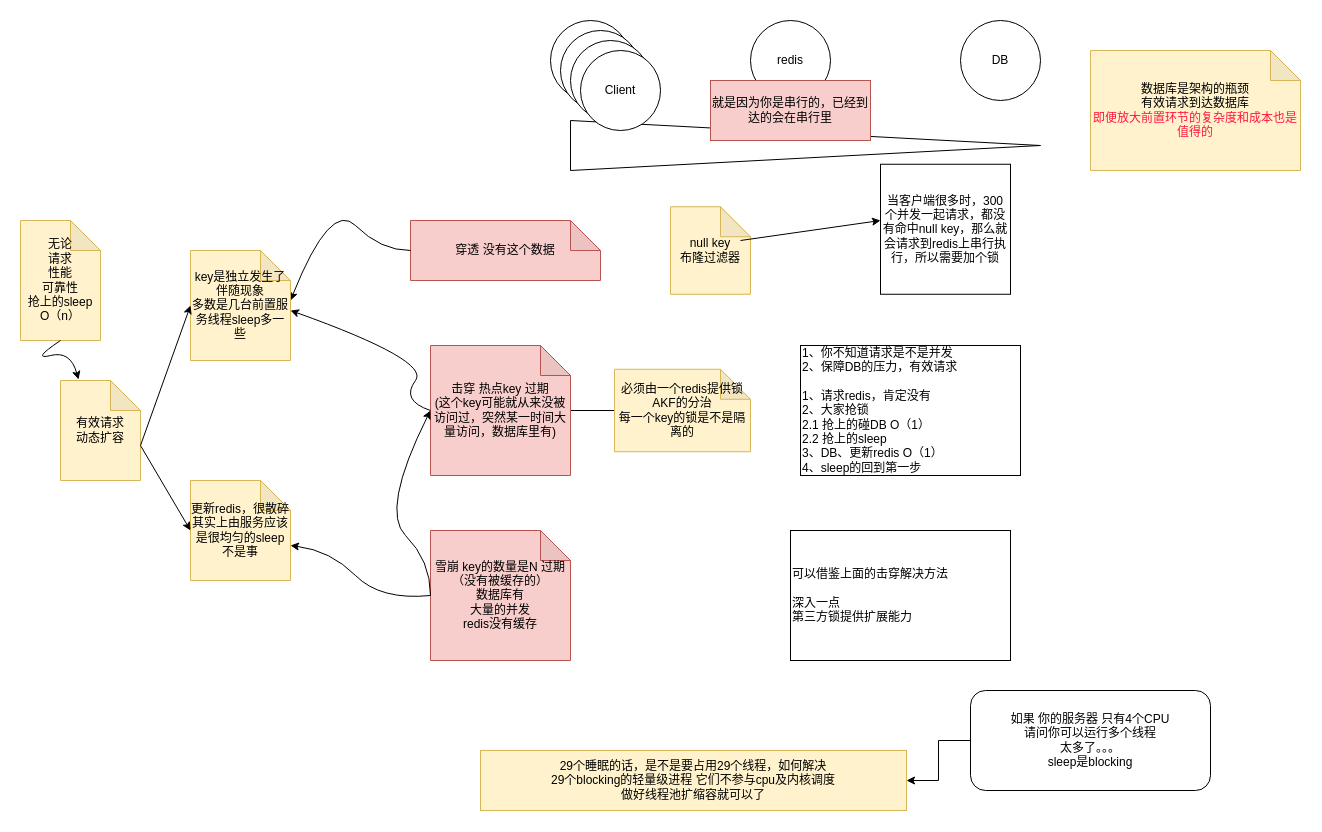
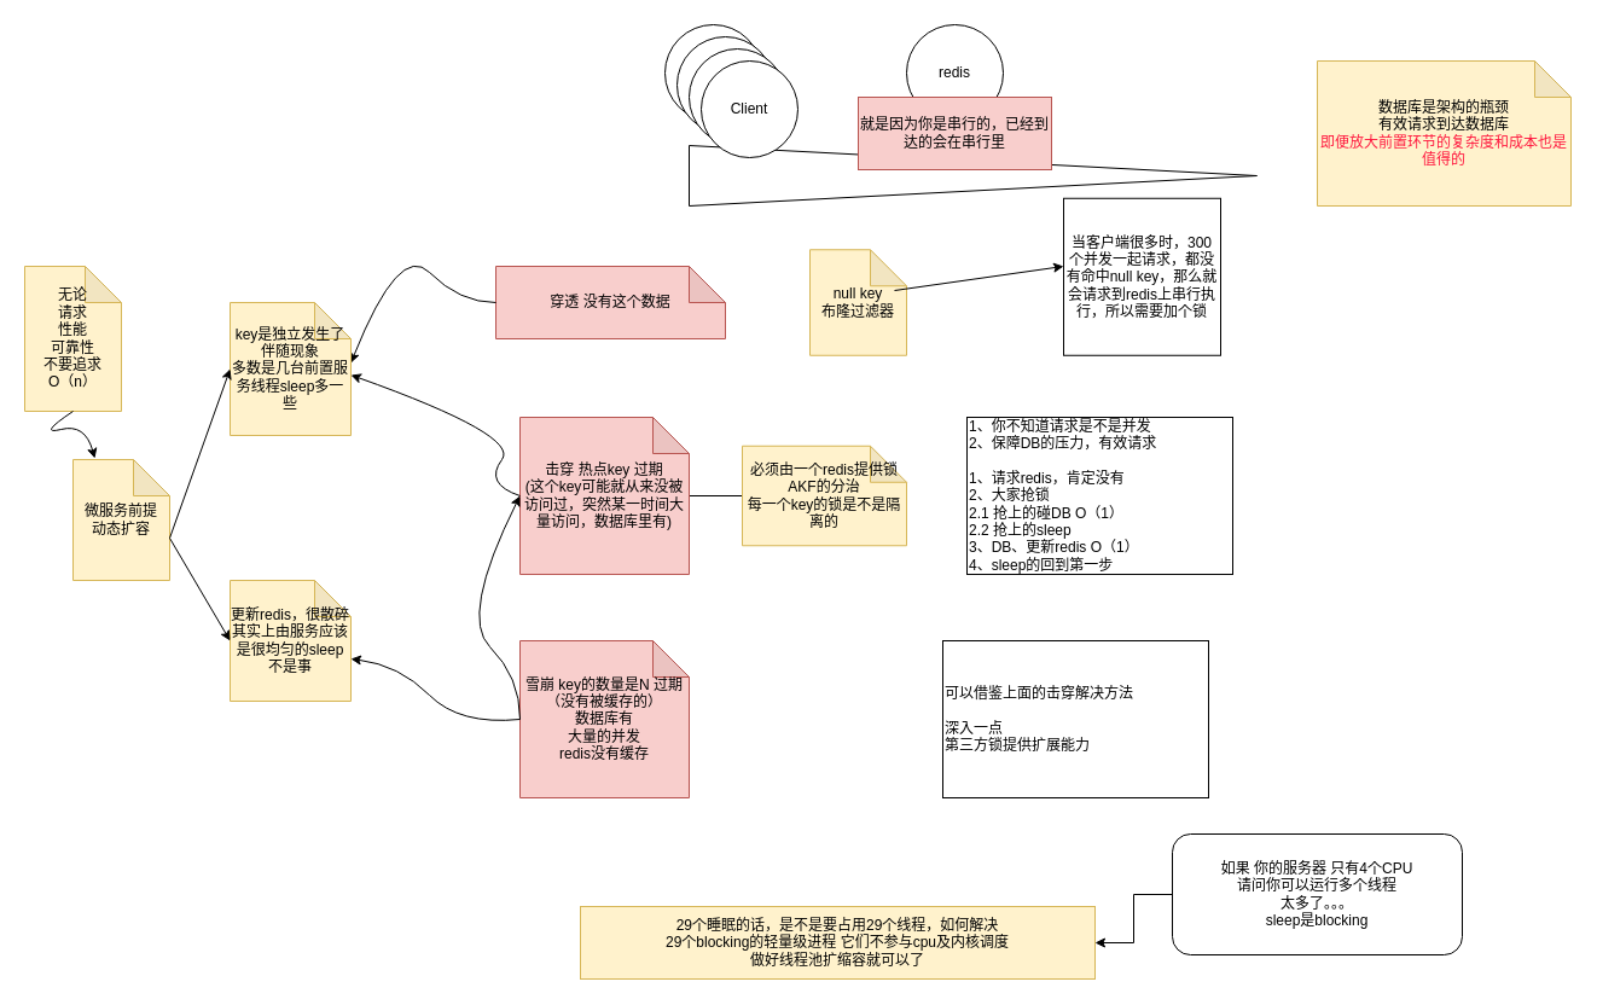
- <mxCell id="5" value="DB" style="ellipse;whiteSpace=wrap;html=1;aspect=fixed;" vertex="1" parent="1"><mxGeometry x="960" y="20" width="80" height="80" as="geometry" /></mxCell>
- <mxCell id="31" value="无论&lt;br&gt;请求&lt;br&gt;性能&lt;br&gt;可靠性&lt;br&gt;抢上的sleep&lt;br&gt;O（n）" style="shape=note;whiteSpace=wrap;html=1;backgroundOutline=1;darkOpacity=0.05;align=center;fillColor=#fff2cc;strokeColor=#d6b656;" vertex="1" parent="1"><mxGeometry x="20" y="220" width="80" height="120" as="geometry" /></mxCell>
+ <mxCell id="31" value="无论&lt;br&gt;请求&lt;br&gt;性能&lt;br&gt;可靠性&lt;br&gt;不要追求&lt;br&gt;O（n）" style="shape=note;whiteSpace=wrap;html=1;backgroundOutline=1;darkOpacity=0.05;align=center;fillColor=#fff2cc;strokeColor=#d6b656;" vertex="1" parent="1"><mxGeometry x="20" y="220" width="80" height="120" as="geometry" /></mxCell>
- <mxCell id="30" value="有效请求&lt;br&gt;动态扩容" style="shape=note;whiteSpace=wrap;html=1;backgroundOutline=1;darkOpacity=0.05;align=center;fillColor=#fff2cc;strokeColor=#d6b656;" vertex="1" parent="1"><mxGeometry x="60" y="380" width="80" height="100" as="geometry" /></mxCell>
+ <mxCell id="30" value="微服务前提&lt;br&gt;动态扩容" style="shape=note;whiteSpace=wrap;html=1;backgroundOutline=1;darkOpacity=0.05;align=center;fillColor=#fff2cc;strokeColor=#d6b656;" vertex="1" parent="1"><mxGeometry x="60" y="380" width="80" height="100" as="geometry" /></mxCell>
- <mxCell id="20" value="可以借鉴上面的击穿解决方法&lt;br&gt;&lt;br&gt;深入一点&lt;br&gt;第三方锁提供扩展能力" style="rounded=0;whiteSpace=wrap;html=1;align=left;" vertex="1" parent="1"><mxGeometry x="790" y="530" width="220" height="130" as="geometry" /></mxCell>
+ <mxCell id="20" value="可以借鉴上面的击穿解决方法&lt;br&gt;&lt;br&gt;深入一点&lt;br&gt;第三方锁提供扩展能力" style="rounded=0;whiteSpace=wrap;html=1;align=left;" vertex="1" parent="1"><mxGeometry x="780" y="530" width="220" height="130" as="geometry" /></mxCell>
